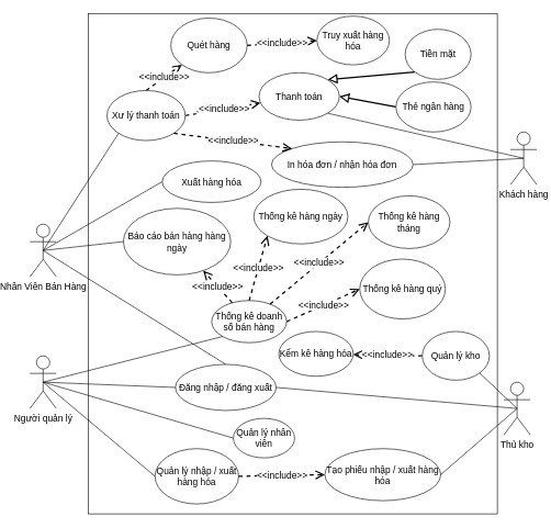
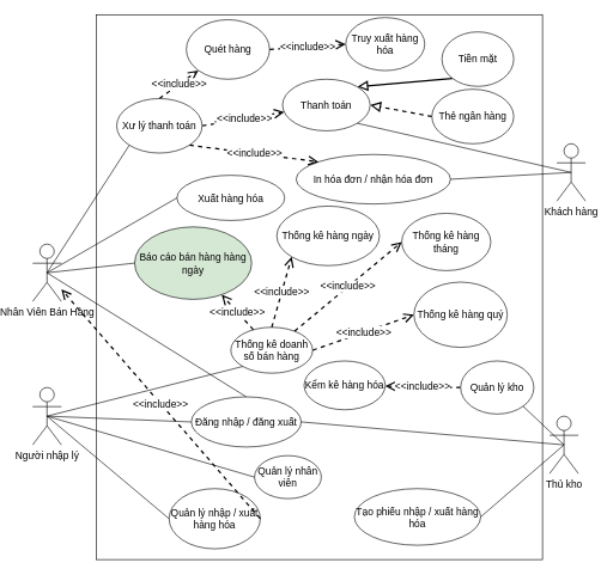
- <mxCell id="9" style="edgeStyle=none;rounded=0;orthogonalLoop=1;jettySize=auto;html=1;exitX=0;exitY=0.5;exitDx=0;exitDy=0;entryX=1;entryY=0.5;entryDx=0;entryDy=0;endArrow=block;endFill=0;fontSize=14;endSize=10;strokeWidth=2;" parent="1" source="10" target="21" edge="1"><mxGeometry relative="1" as="geometry" /></mxCell>
+ <mxCell id="9" style="edgeStyle=none;rounded=0;orthogonalLoop=1;jettySize=auto;html=1;exitX=0;exitY=0.5;exitDx=0;exitDy=0;entryX=1;entryY=0.5;entryDx=0;entryDy=0;endArrow=block;endFill=0;fontSize=14;endSize=10;strokeWidth=2;dashed=1;" parent="1" source="10" target="21" edge="1"><mxGeometry relative="1" as="geometry" /></mxCell>
- <mxCell id="20" value="Báo cáo bán hàng hàng ngày" style="ellipse;whiteSpace=wrap;html=1;fontSize=14;" parent="1" vertex="1"><mxGeometry x="162" y="316" width="163" height="101" as="geometry" /></mxCell>
+ <mxCell id="20" value="Báo cáo bán hàng hàng ngày" style="ellipse;whiteSpace=wrap;html=1;fontSize=14;fillColor=#d5e8d4;" parent="1" vertex="1"><mxGeometry x="162" y="316" width="163" height="101" as="geometry" /></mxCell>
- <mxCell id="22" value="Thống kê hàng quý" style="ellipse;whiteSpace=wrap;html=1;fontSize=14;" parent="1" vertex="1"><mxGeometry x="521" y="393" width="130" height="91" as="geometry" /></mxCell>
+ <mxCell id="22" value="Thống kê hàng quý" style="ellipse;whiteSpace=wrap;html=1;fontSize=14;" parent="1" vertex="1"><mxGeometry x="551" y="393" width="130" height="91" as="geometry" /></mxCell>
- <mxCell id="4" value="Người quản lý" style="shape=umlActor;verticalLabelPosition=bottom;verticalAlign=top;html=1;outlineConnect=0;fontSize=14;" parent="1" vertex="1"><mxGeometry x="20" y="540" width="40" height="80" as="geometry" /></mxCell>
+ <mxCell id="4" value="Người nhập lý" style="shape=umlActor;verticalLabelPosition=bottom;verticalAlign=top;html=1;outlineConnect=0;fontSize=14;" parent="1" vertex="1"><mxGeometry x="20" y="540" width="40" height="80" as="geometry" /></mxCell>
- <mxCell id="49" value="&amp;lt;&amp;lt;include&amp;gt;&amp;gt;" style="edgeStyle=none;rounded=0;orthogonalLoop=1;jettySize=auto;html=1;dashed=1;endArrow=open;endFill=0;exitX=1;exitY=0.5;exitDx=0;exitDy=0;entryX=0;entryY=0.5;entryDx=0;entryDy=0;fontSize=14;endSize=10;strokeWidth=2;" parent="1" source="44" target="47" edge="1"><mxGeometry relative="1" as="geometry"><mxPoint x="439.921" y="752.332" as="sourcePoint" /><mxPoint x="368.572" y="690.003" as="targetPoint" /></mxGeometry></mxCell>
+ <mxCell id="49" value="&amp;lt;&amp;lt;include&amp;gt;&amp;gt;" style="edgeStyle=none;rounded=0;orthogonalLoop=1;jettySize=auto;html=1;dashed=1;endArrow=open;endFill=0;exitX=1;exitY=0.5;exitDx=0;exitDy=0;fontSize=14;endSize=10;strokeWidth=2;" parent="1" source="44" target="3" edge="1"><mxGeometry relative="1" as="geometry"><mxPoint x="439.921" y="752.332" as="sourcePoint" /><mxPoint x="368.572" y="690.003" as="targetPoint" /></mxGeometry></mxCell>
